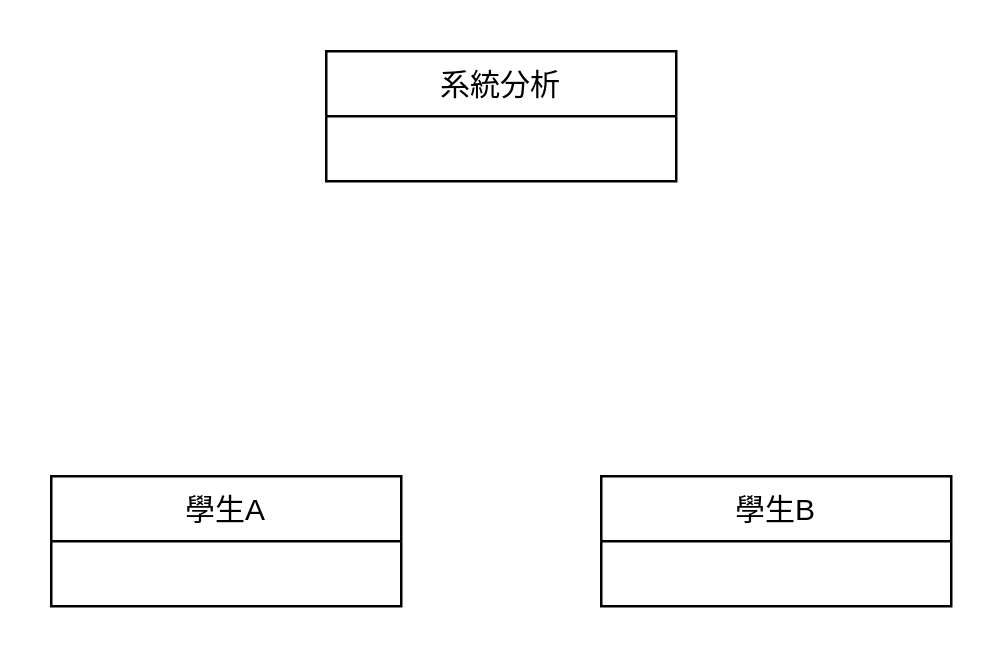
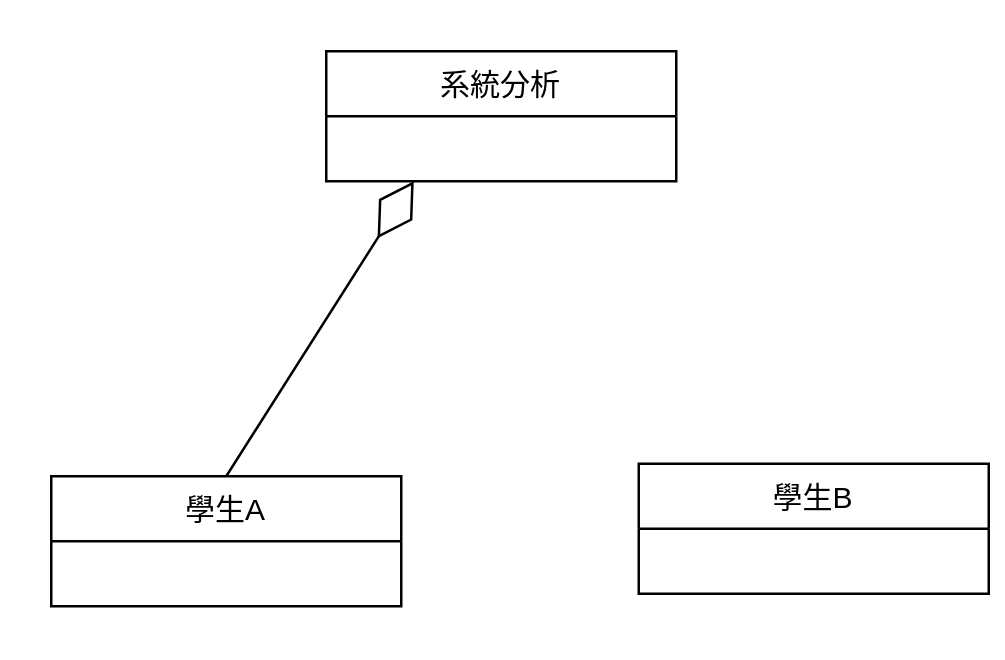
+ <mxCell id="3" value="" style="endArrow=diamondThin;endFill=0;endSize=24;html=1;rounded=0;entryX=0.25;entryY=1;entryDx=0;entryDy=0;exitX=0.5;exitY=0;exitDx=0;exitDy=0;" edge="1" parent="1" source="4" target="2"><mxGeometry width="160" relative="1" as="geometry"><mxPoint x="90" y="180" as="sourcePoint" /><mxPoint x="150" y="150" as="targetPoint" /></mxGeometry></mxCell>
- <mxCell id="5" value="學生B" style="swimlane;fontStyle=0;childLayout=stackLayout;horizontal=1;startSize=26;fillColor=none;horizontalStack=0;resizeParent=1;resizeParentMax=0;resizeLast=0;collapsible=1;marginBottom=0;" vertex="1" parent="1"><mxGeometry x="240" y="190" width="140" height="52" as="geometry" /></mxCell>
+ <mxCell id="5" value="學生B" style="swimlane;fontStyle=0;childLayout=stackLayout;horizontal=1;startSize=26;fillColor=none;horizontalStack=0;resizeParent=1;resizeParentMax=0;resizeLast=0;collapsible=1;marginBottom=0;" vertex="1" parent="1"><mxGeometry x="255" y="185" width="140" height="52" as="geometry" /></mxCell>
